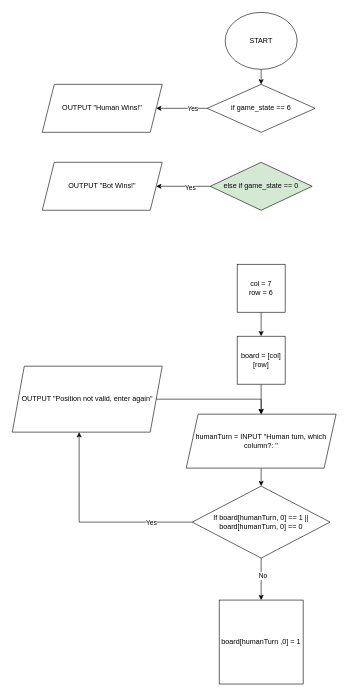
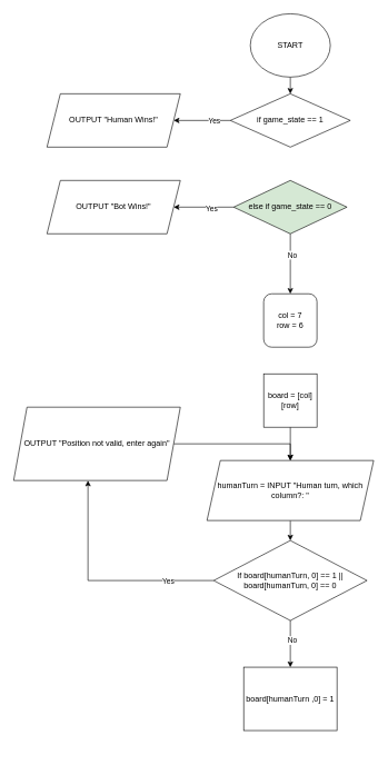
- <mxCell id="18" value="if game_state == 6" style="rhombus;whiteSpace=wrap;html=1;" vertex="1" parent="1"><mxGeometry x="345" y="140" width="180" height="80" as="geometry" /></mxCell>
+ <mxCell id="18" value="if game_state == 1" style="rhombus;whiteSpace=wrap;html=1;" vertex="1" parent="1"><mxGeometry x="345" y="140" width="180" height="80" as="geometry" /></mxCell>
+ <mxCell id="24" style="edgeStyle=orthogonalEdgeStyle;rounded=0;orthogonalLoop=1;jettySize=auto;html=1;exitX=0.5;exitY=1;exitDx=0;exitDy=0;entryX=0.5;entryY=0;entryDx=0;entryDy=0;" edge="1" parent="1" source="26" target="7"><mxGeometry relative="1" as="geometry" /></mxCell>
+ <mxCell id="25" value="No" style="edgeLabel;html=1;align=center;verticalAlign=middle;resizable=0;points=[];" vertex="1" connectable="0" parent="24"><mxGeometry x="-0.31" y="2" relative="1" as="geometry"><mxPoint as="offset" /></mxGeometry></mxCell>
- <mxCell id="7" value="col = 7&lt;div&gt;row = 6&lt;/div&gt;" style="whiteSpace=wrap;html=1;aspect=fixed;" vertex="1" parent="1"><mxGeometry x="395" y="440" width="80" height="80" as="geometry" /></mxCell>
+ <mxCell id="7" value="col = 7&lt;div&gt;row = 6&lt;/div&gt;" style="whiteSpace=wrap;html=1;aspect=fixed;rounded=1;" vertex="1" parent="1"><mxGeometry x="395" y="440" width="80" height="80" as="geometry" /></mxCell>
- <mxCell id="6" style="edgeStyle=orthogonalEdgeStyle;rounded=0;orthogonalLoop=1;jettySize=auto;html=1;exitX=0.5;exitY=1;exitDx=0;exitDy=0;entryX=0.5;entryY=0;entryDx=0;entryDy=0;" edge="1" parent="1" source="7" target="5"><mxGeometry relative="1" as="geometry" /></mxCell>
- <mxCell id="15" value="board[humanTurn ,0] = 1" style="whiteSpace=wrap;html=1;aspect=fixed;" vertex="1" parent="1"><mxGeometry x="365" y="1000" width="140" height="140" as="geometry" /></mxCell>
+ <mxCell id="15" value="board[humanTurn ,0] = 1" style="whiteSpace=wrap;html=1;aspect=fixed;" vertex="1" parent="1"><mxGeometry x="365" y="1000" width="140" height="95" as="geometry" /></mxCell>
